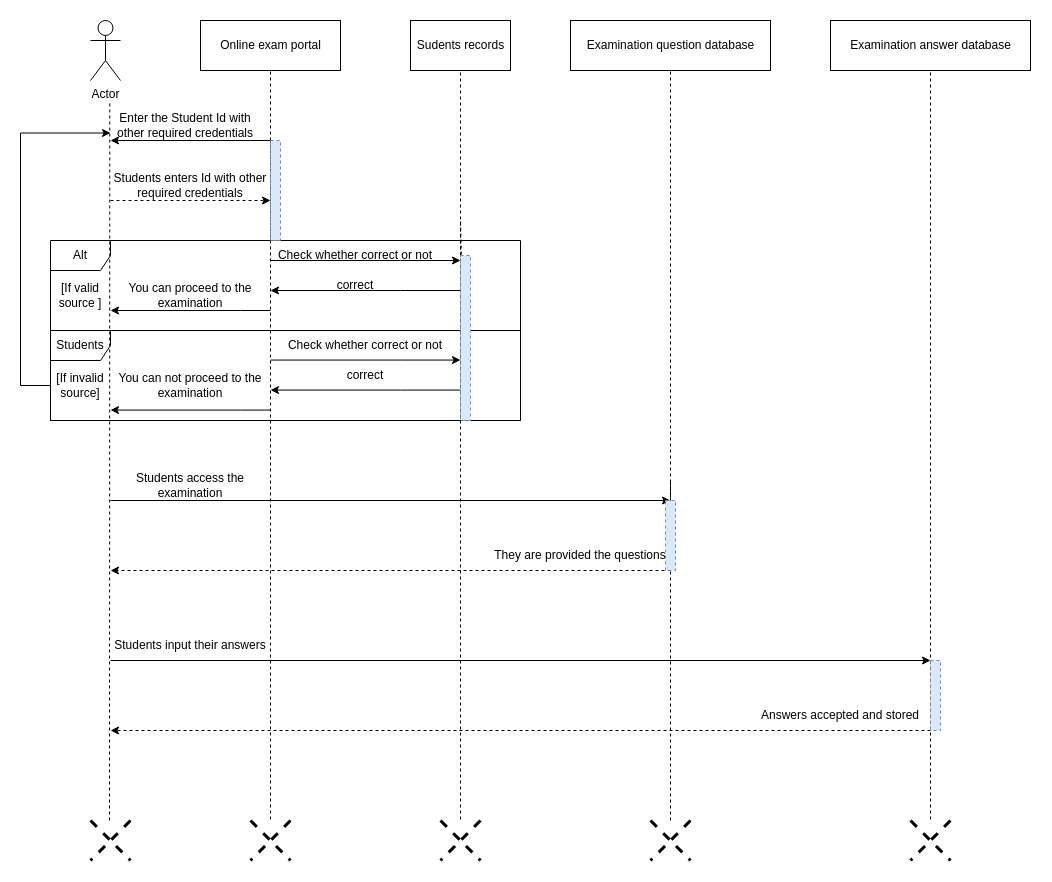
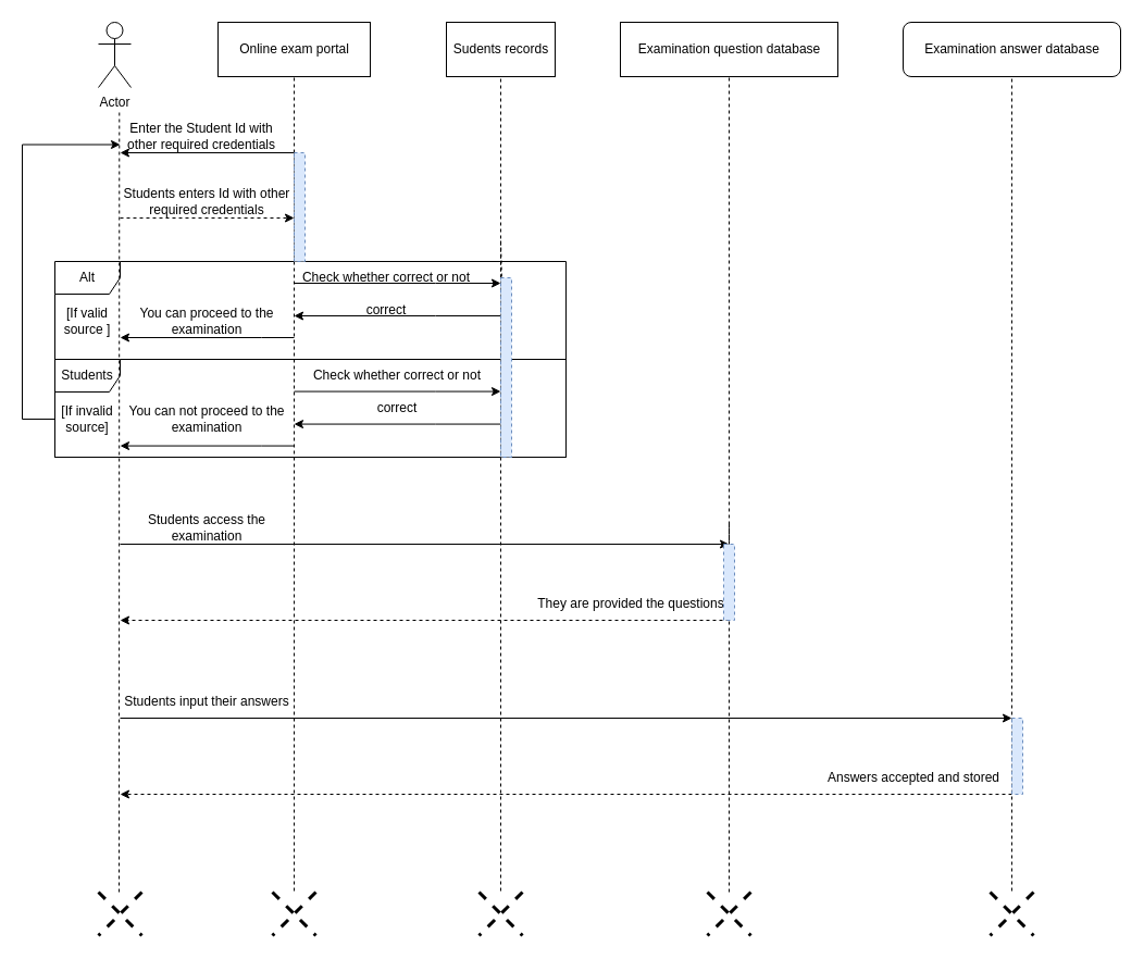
- <mxCell id="39" value="Examination answer database" style="html=1;" parent="1" vertex="1"><mxGeometry x="830" y="20" width="200" height="50" as="geometry" /></mxCell>
+ <mxCell id="39" value="Examination answer database" style="html=1;rounded=1;" parent="1" vertex="1"><mxGeometry x="830" y="20" width="200" height="50" as="geometry" /></mxCell>
